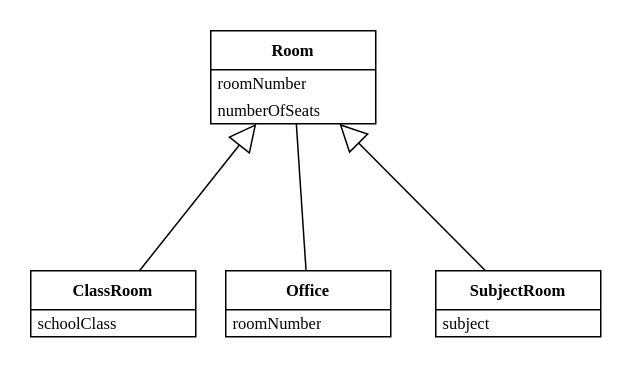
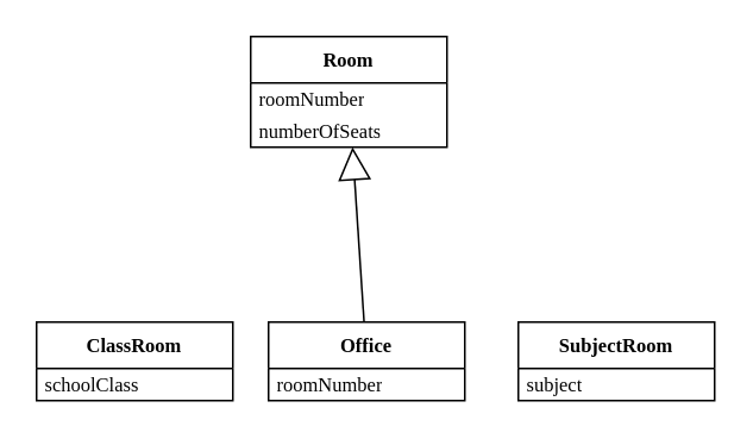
- <mxCell id="12" value="" style="endArrow=none;endSize=16;endFill=0;html=1;" edge="1" parent="1" source="7" target="2"><mxGeometry x="-0.25" y="-20" width="160" relative="1" as="geometry"><mxPoint x="-30" y="92" as="sourcePoint" /><mxPoint x="130" y="92" as="targetPoint" /><mxPoint as="offset" /></mxGeometry></mxCell>
+ <mxCell id="12" value="" style="endArrow=block;endSize=16;endFill=0;html=1;" edge="1" parent="1" source="7" target="2"><mxGeometry x="-0.25" y="-20" width="160" relative="1" as="geometry"><mxPoint x="-30" y="92" as="sourcePoint" /><mxPoint x="130" y="92" as="targetPoint" /><mxPoint as="offset" /></mxGeometry></mxCell>
- <mxCell id="13" value="" style="endArrow=block;endSize=16;endFill=0;html=1;" edge="1" parent="1" source="9" target="2"><mxGeometry x="-0.25" y="-20" width="160" relative="1" as="geometry"><mxPoint x="-20" y="102" as="sourcePoint" /><mxPoint x="140" y="102" as="targetPoint" /><mxPoint as="offset" /></mxGeometry></mxCell>
- <mxCell id="11" value="" style="endArrow=block;endSize=16;endFill=0;html=1;" edge="1" parent="1" source="5" target="2"><mxGeometry x="-0.25" y="-20" width="160" relative="1" as="geometry"><mxPoint x="-40" y="82" as="sourcePoint" /><mxPoint x="120" y="82" as="targetPoint" /><mxPoint as="offset" /></mxGeometry></mxCell>
